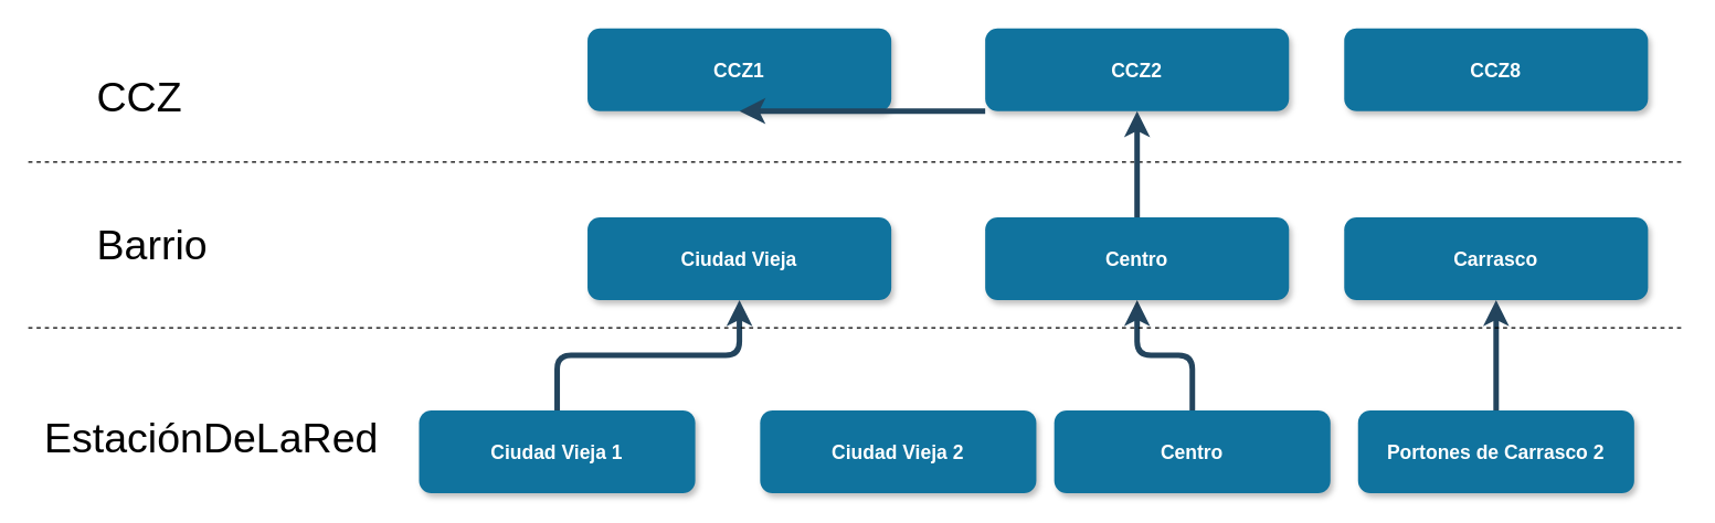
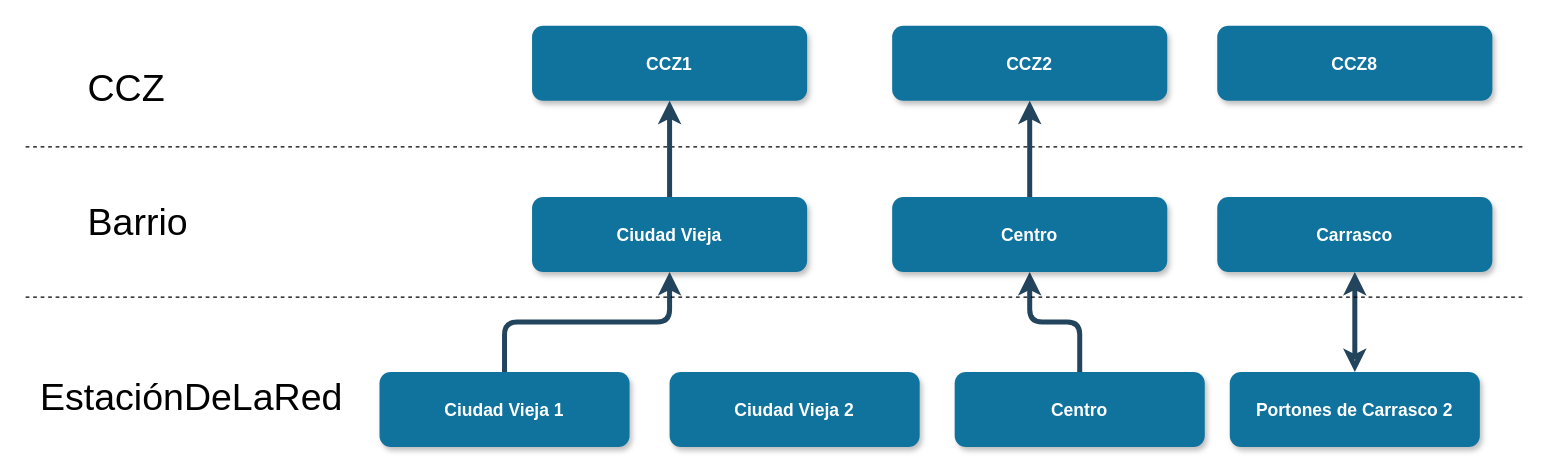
- <mxCell id="20" value="" style="edgeStyle=elbowEdgeStyle;elbow=vertical;strokeWidth=4;endArrow=none;endFill=0;fontStyle=1;strokeColor=#23445D;startArrow=classic;startFill=1;exitX=0.5;exitY=1;exitDx=0;exitDy=0;" edge="1" parent="1" source="17" target="19"><mxGeometry x="-65" y="380" width="100" height="100" as="geometry"><mxPoint x="545" y="227" as="sourcePoint" /><mxPoint x="413" y="307" as="targetPoint" /></mxGeometry></mxCell>
+ <mxCell id="20" value="" style="edgeStyle=elbowEdgeStyle;elbow=vertical;strokeWidth=4;endArrow=none;endFill=0;fontStyle=1;strokeColor=#23445D;startArrow=classic;startFill=1;exitX=0.5;exitY=1;exitDx=0;exitDy=0;entryX=0.5;entryY=0;entryDx=0;entryDy=0;" edge="1" parent="1" source="17" target="2"><mxGeometry x="-65" y="380" width="100" height="100" as="geometry"><mxPoint x="545" y="227" as="sourcePoint" /><mxPoint x="413" y="307" as="targetPoint" /></mxGeometry></mxCell>
- <mxCell id="10" value="" style="edgeStyle=elbowEdgeStyle;elbow=vertical;strokeWidth=4;endArrow=none;endFill=0;fontStyle=1;strokeColor=#23445D;startArrow=classic;startFill=1;" parent="1" source="8" target="9" edge="1"><mxGeometry x="655" y="370" width="100" height="100" as="geometry"><mxPoint x="515" y="107" as="sourcePoint" /><mxPoint x="615" y="7" as="targetPoint" /></mxGeometry></mxCell>
+ <mxCell id="10" value="" style="edgeStyle=elbowEdgeStyle;elbow=vertical;strokeWidth=4;endArrow=classic;endFill=0;fontStyle=1;strokeColor=#23445D;startArrow=classic;startFill=1;" parent="1" source="8" target="9" edge="1"><mxGeometry x="655" y="370" width="100" height="100" as="geometry"><mxPoint x="515" y="107" as="sourcePoint" /><mxPoint x="615" y="7" as="targetPoint" /></mxGeometry></mxCell>
- <mxCell id="4" value="Ciudad Vieja 2" style="rounded=1;fillColor=#10739E;strokeColor=none;shadow=1;gradientColor=none;fontStyle=1;fontColor=#FFFFFF;fontSize=14;" parent="1" vertex="1"><mxGeometry x="550" y="297" width="200" height="60" as="geometry" /></mxCell>
+ <mxCell id="4" value="Ciudad Vieja 2" style="rounded=1;fillColor=#10739E;strokeColor=none;shadow=1;gradientColor=none;fontStyle=1;fontColor=#FFFFFF;fontSize=14;" parent="1" vertex="1"><mxGeometry x="535" y="297" width="200" height="60" as="geometry" /></mxCell>
